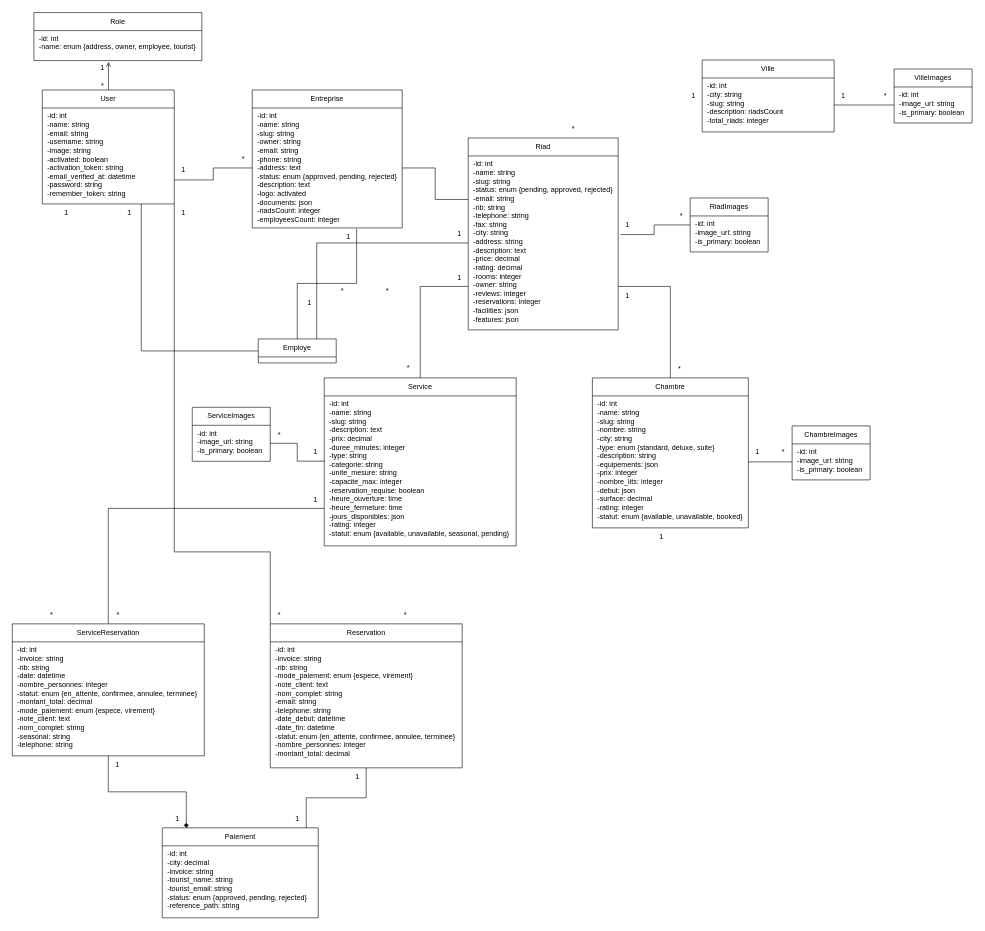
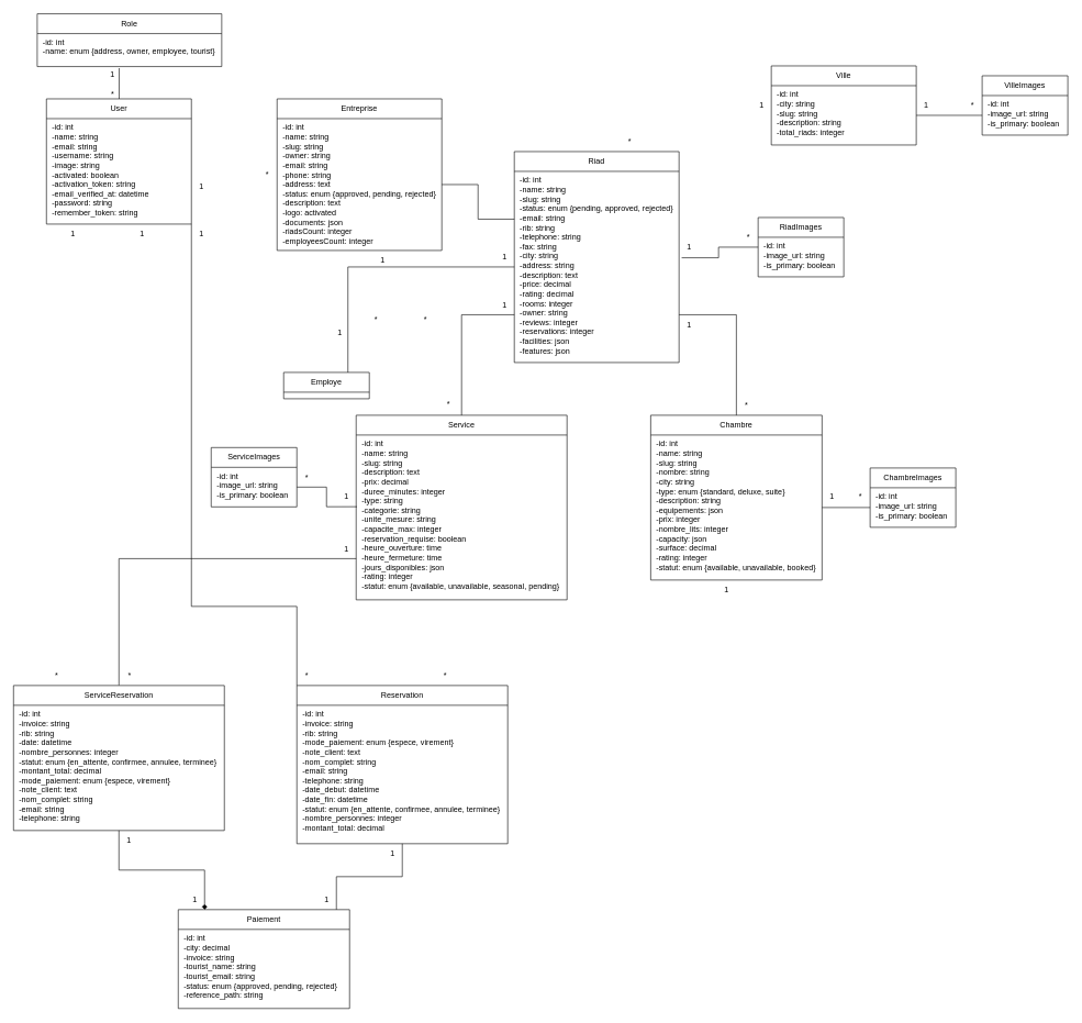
- <mxCell id="42" style="edgeStyle=orthogonalEdgeStyle;rounded=0;orthogonalLoop=1;jettySize=auto;html=1;exitX=0.5;exitY=0;exitDx=0;exitDy=0;entryX=0.444;entryY=1.048;entryDx=0;entryDy=0;entryPerimeter=0;endArrow=open;startFill=0;" edge="1" parent="1" source="10" target="32"><mxGeometry relative="1" as="geometry"><Array as="points"><mxPoint x="180" y="102" /></Array></mxGeometry></mxCell>
+ <mxCell id="42" style="edgeStyle=orthogonalEdgeStyle;rounded=0;orthogonalLoop=1;jettySize=auto;html=1;exitX=0.5;exitY=0;exitDx=0;exitDy=0;entryX=0.444;entryY=1.048;entryDx=0;entryDy=0;entryPerimeter=0;endArrow=none;startFill=0;" edge="1" parent="1" source="10" target="32"><mxGeometry relative="1" as="geometry"><Array as="points"><mxPoint x="180" y="102" /></Array></mxGeometry></mxCell>
- <mxCell id="3" value="  -id: int&#10;  -city: string&#10;  -slug: string&#10;  -description: riadsCount&#10;  -total_riads: integer" style="text;whiteSpace=wrap;" vertex="1" parent="2"><mxGeometry y="30" width="220" height="90" as="geometry" /></mxCell>
+ <mxCell id="3" value="  -id: int&#10;  -city: string&#10;  -slug: string&#10;  -description: string&#10;  -total_riads: integer" style="text;whiteSpace=wrap;" vertex="1" parent="2"><mxGeometry y="30" width="220" height="90" as="geometry" /></mxCell>
- <mxCell id="41" style="edgeStyle=orthogonalEdgeStyle;rounded=0;orthogonalLoop=1;jettySize=auto;html=1;exitX=0;exitY=0.5;exitDx=0;exitDy=0;entryX=1;entryY=0.75;entryDx=0;entryDy=0;endArrow=none;startFill=0;" edge="1" parent="1" source="13" target="11"><mxGeometry relative="1" as="geometry" /></mxCell>
- <mxCell id="44" style="edgeStyle=orthogonalEdgeStyle;rounded=0;orthogonalLoop=1;jettySize=auto;html=1;exitX=0.5;exitY=0;exitDx=0;exitDy=0;entryX=0.696;entryY=1.008;entryDx=0;entryDy=0;entryPerimeter=0;endArrow=none;startFill=0;" edge="1" parent="1" source="33" target="13"><mxGeometry relative="1" as="geometry" /></mxCell>
- <mxCell id="43" style="edgeStyle=orthogonalEdgeStyle;rounded=0;orthogonalLoop=1;jettySize=auto;html=1;exitX=0.75;exitY=1;exitDx=0;exitDy=0;entryX=0;entryY=0.5;entryDx=0;entryDy=0;endArrow=none;startFill=0;" edge="1" parent="1" source="11" target="33"><mxGeometry relative="1" as="geometry" /></mxCell>
- <mxCell id="6" value="  -id: int&#10;  -name: string&#10;  -slug: string&#10;  -nombre: string&#10;  -city: string&#10;  -type: enum {standard, deluxe, suite}&#10;  -description: string&#10;  -equipements: json&#10;  -prix: integer&#10;  -nombre_lits: integer&#10;  -debut: json&#10;  -surface: decimal&#10;  -rating: integer&#10;  -statut: enum {available, unavailable, booked}" style="text;whiteSpace=wrap;" vertex="1" parent="5"><mxGeometry y="30" width="260" height="220" as="geometry" /></mxCell>
+ <mxCell id="6" value="  -id: int&#10;  -name: string&#10;  -slug: string&#10;  -nombre: string&#10;  -city: string&#10;  -type: enum {standard, deluxe, suite}&#10;  -description: string&#10;  -equipements: json&#10;  -prix: integer&#10;  -nombre_lits: integer&#10;  -capacity: json&#10;  -surface: decimal&#10;  -rating: integer&#10;  -statut: enum {available, unavailable, booked}" style="text;whiteSpace=wrap;" vertex="1" parent="5"><mxGeometry y="30" width="260" height="220" as="geometry" /></mxCell>
- <mxCell id="9" value="  -id: int&#10;  -invoice: string&#10;  -rib: string&#10;  -date: datetime&#10;  -nombre_personnes: integer&#10;  -statut: enum {en_attente, confirmee, annulee, terminee}&#10;  -montant_total: decimal&#10;  -mode_paiement: enum {espece, virement}&#10;  -note_client: text&#10;  -nom_complet: string&#10;  -seasonal: string&#10;  -telephone: string" style="text;whiteSpace=wrap;" vertex="1" parent="8"><mxGeometry y="30" width="320" height="190" as="geometry" /></mxCell>
+ <mxCell id="9" value="  -id: int&#10;  -invoice: string&#10;  -rib: string&#10;  -date: datetime&#10;  -nombre_personnes: integer&#10;  -statut: enum {en_attente, confirmee, annulee, terminee}&#10;  -montant_total: decimal&#10;  -mode_paiement: enum {espece, virement}&#10;  -note_client: text&#10;  -nom_complet: string&#10;  -email: string&#10;  -telephone: string" style="text;whiteSpace=wrap;" vertex="1" parent="8"><mxGeometry y="30" width="320" height="190" as="geometry" /></mxCell>
